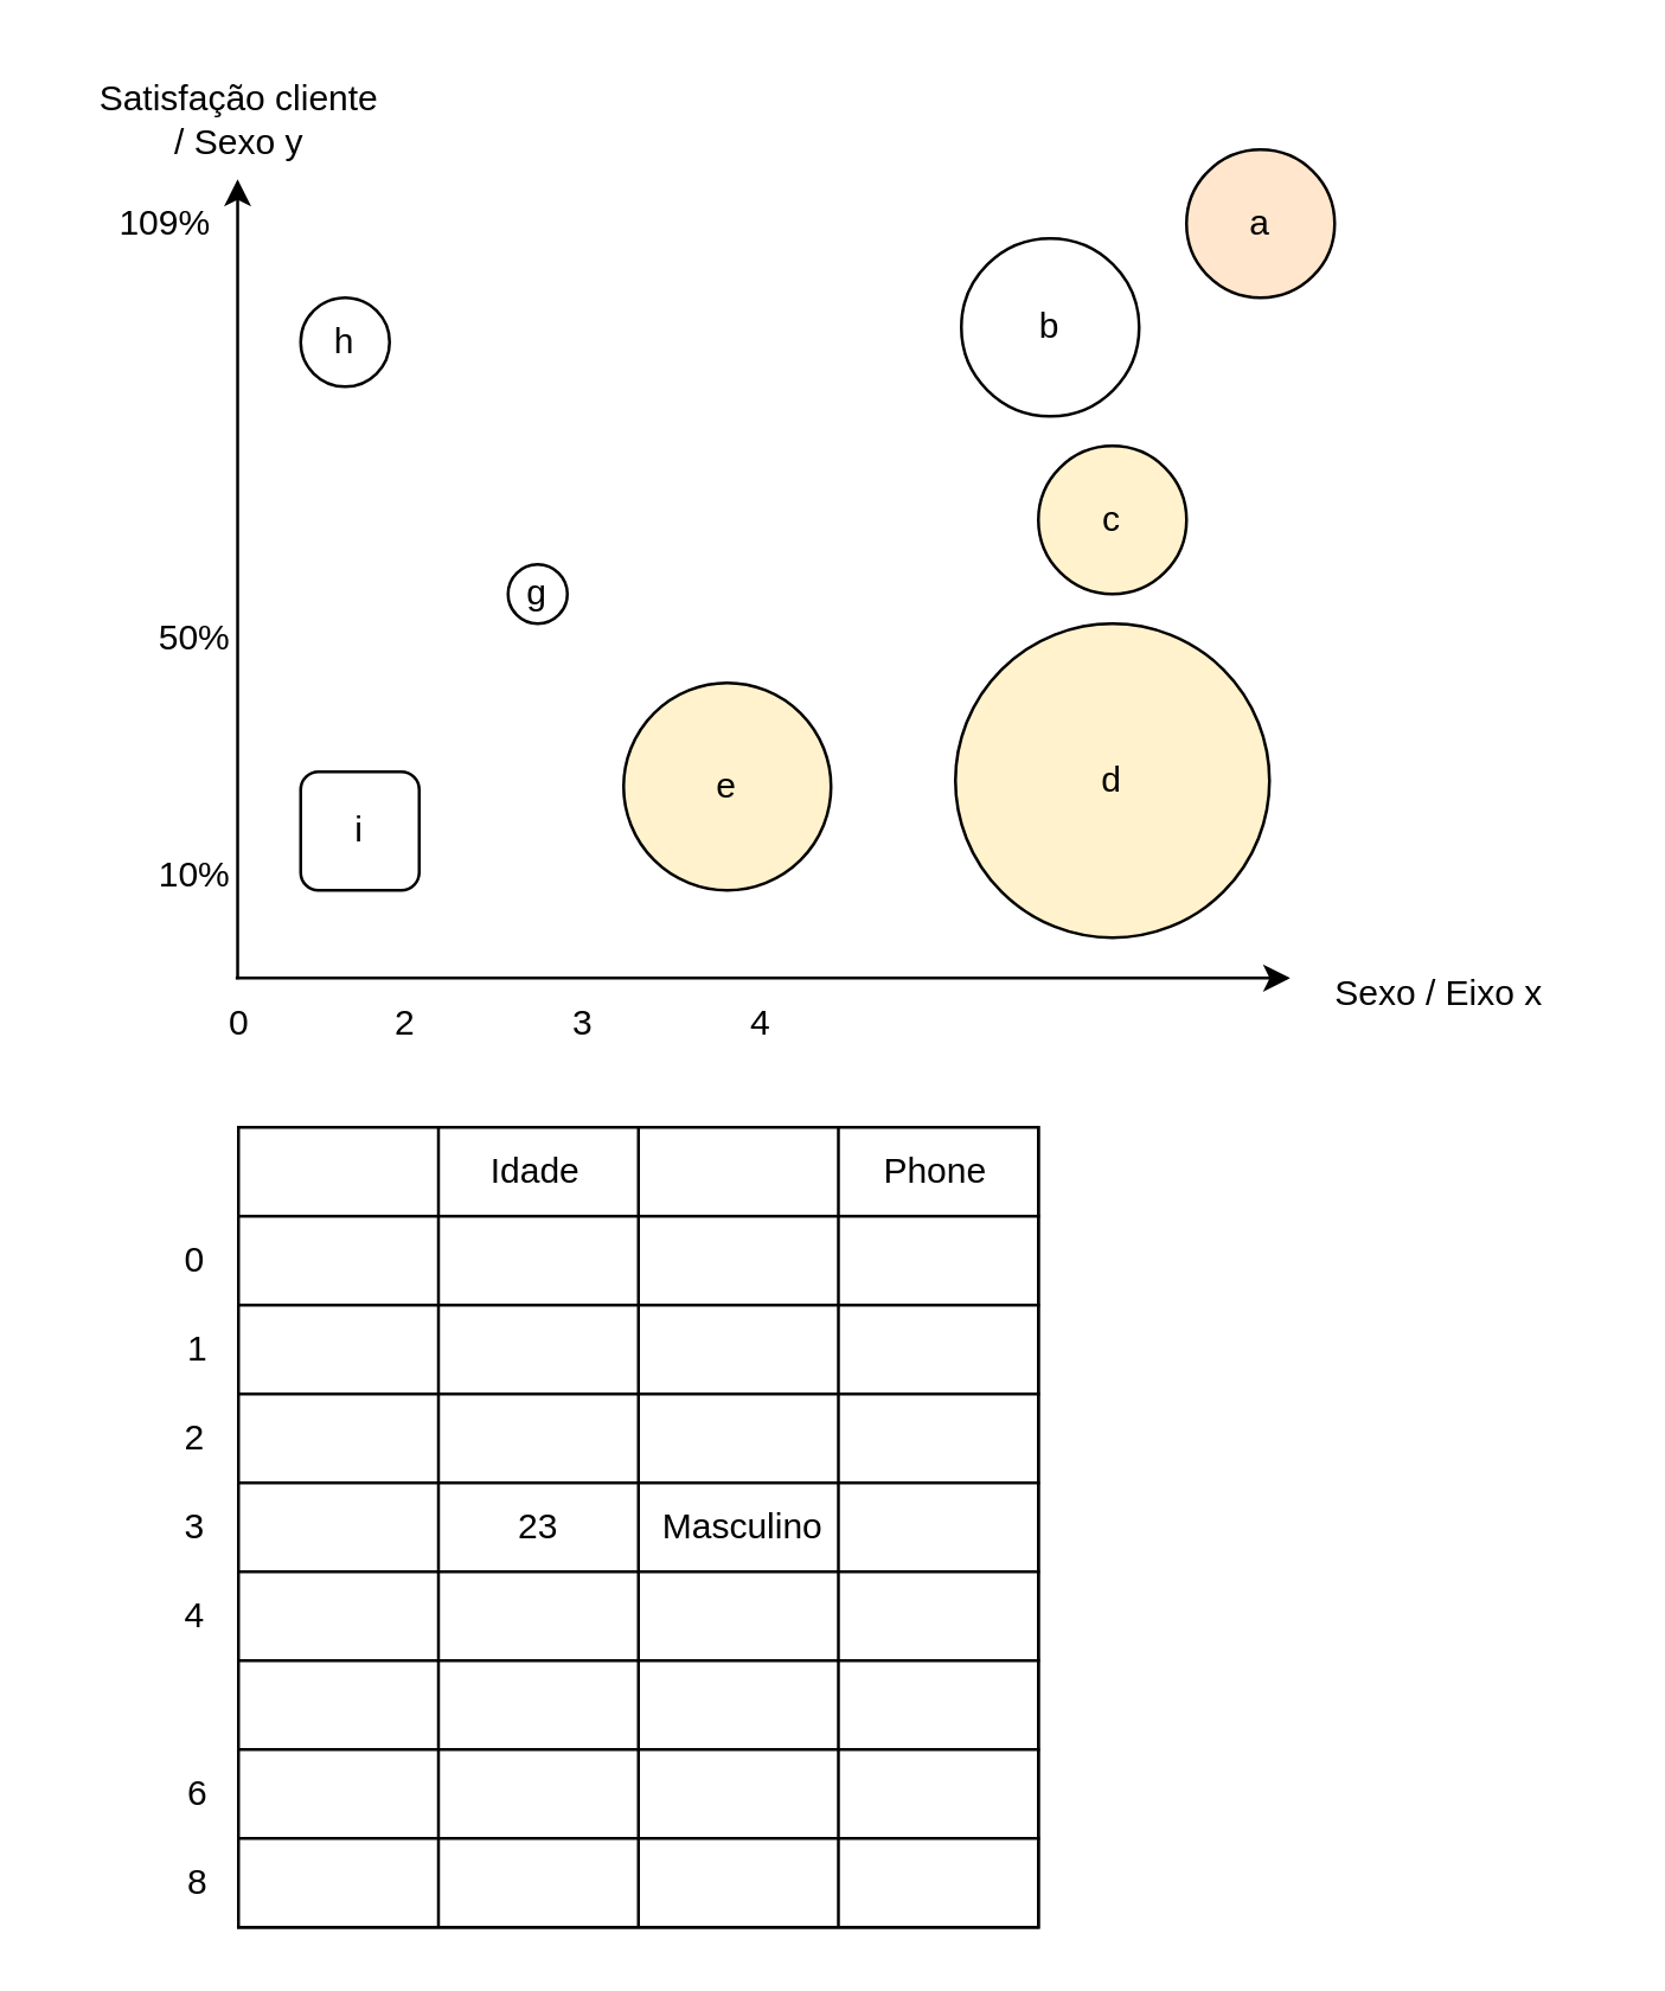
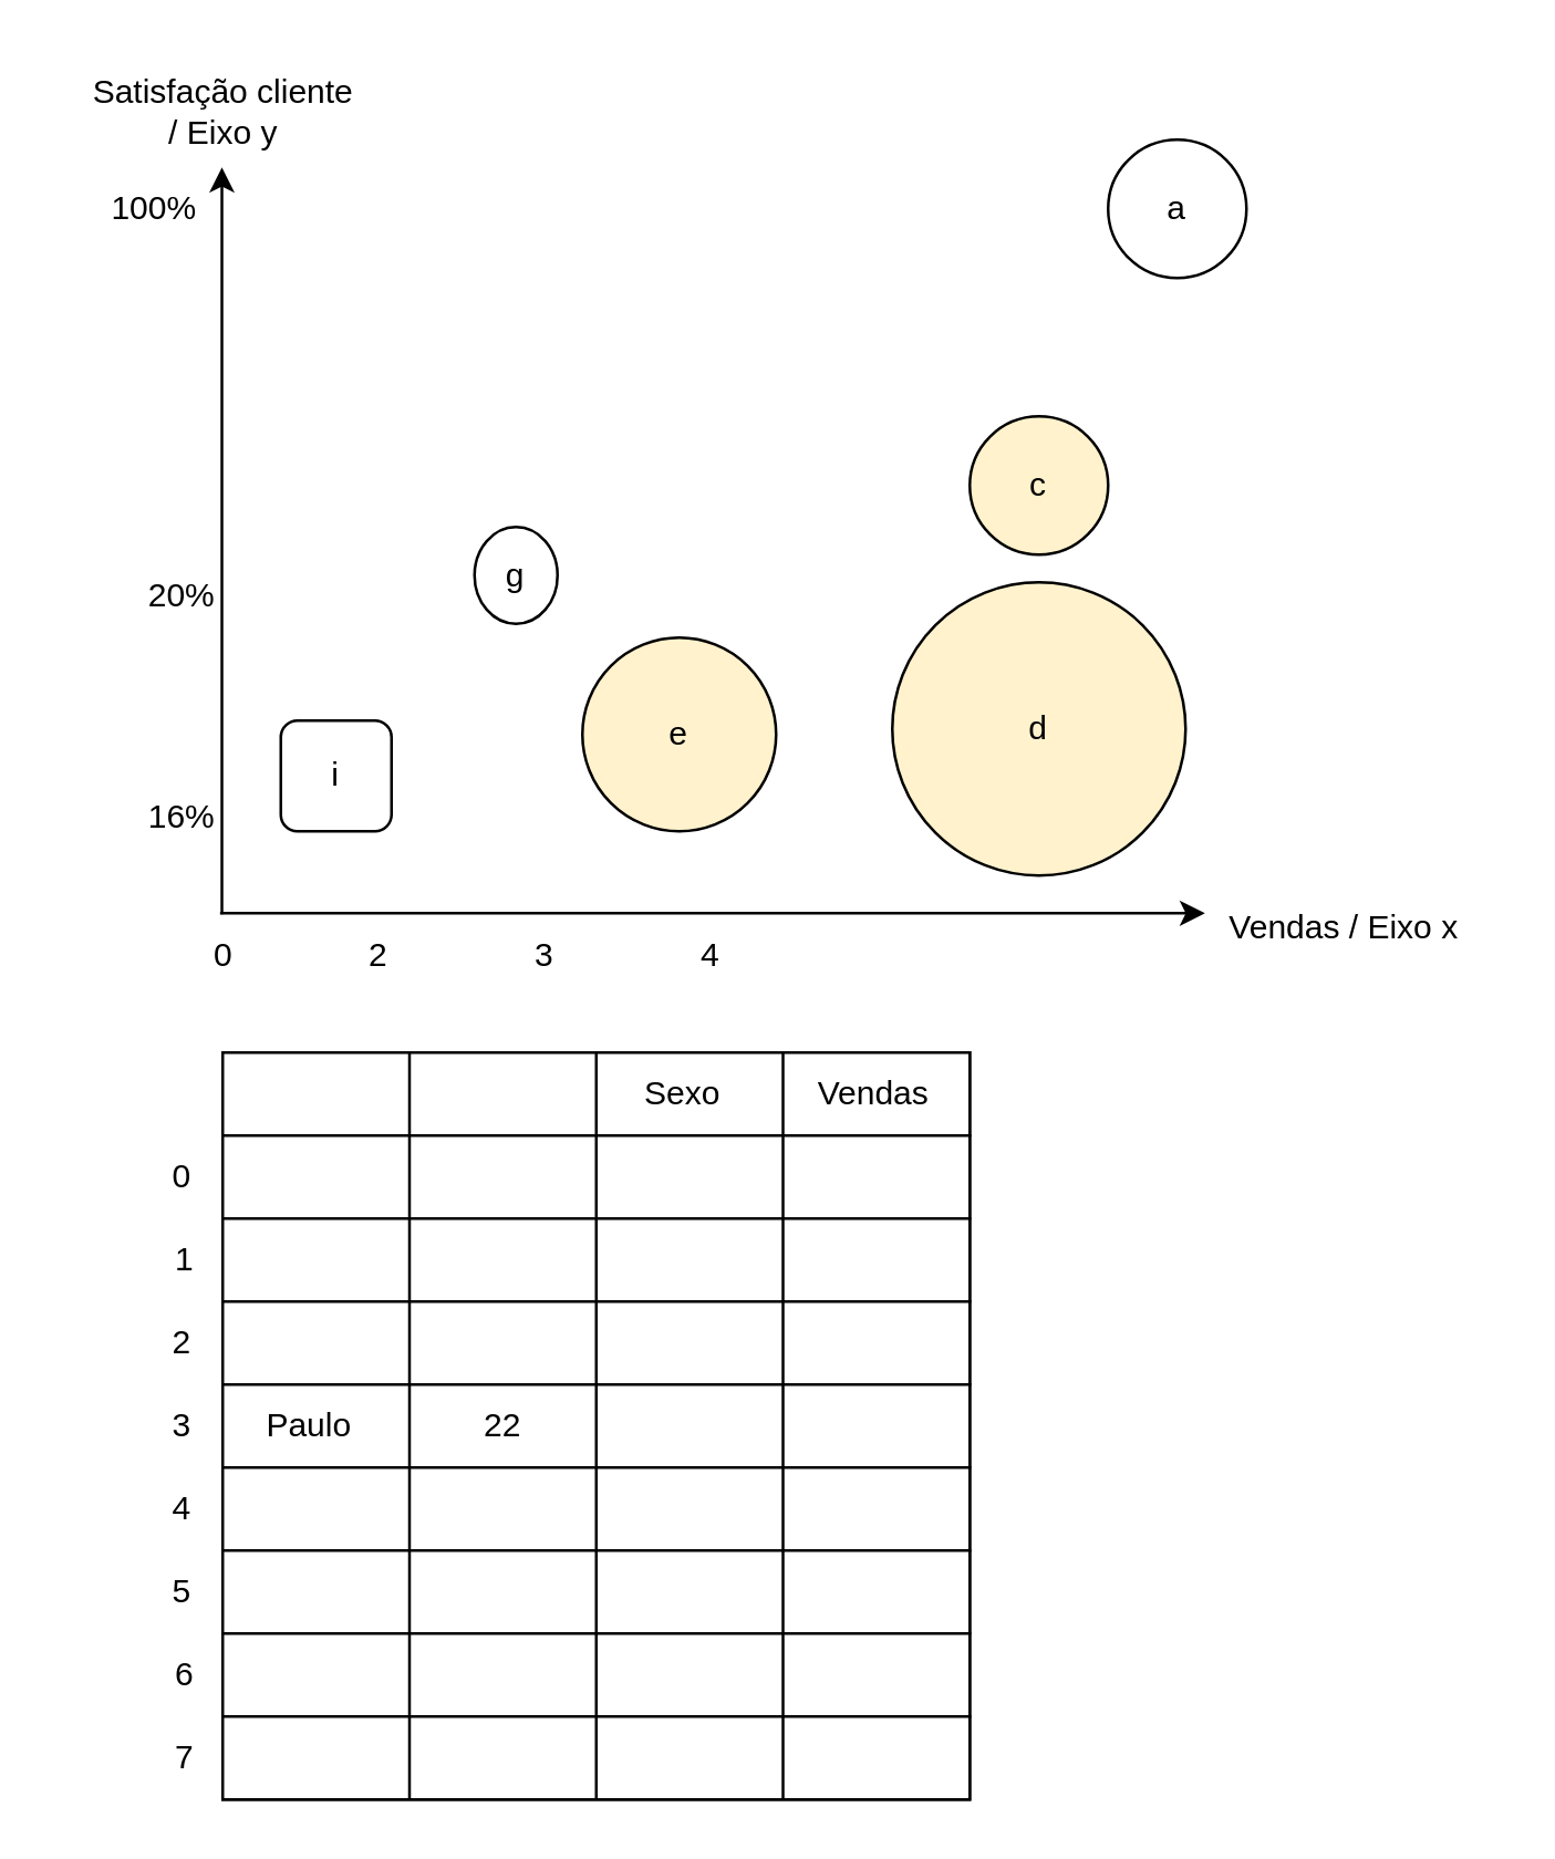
- <mxCell id="9" value="Satisfação cliente &lt;br&gt;/ Sexo y" style="text;html=1;align=center;verticalAlign=middle;resizable=0;points=[];autosize=1;strokeColor=none;fillColor=none;" vertex="1" parent="1"><mxGeometry x="20" y="20" width="120" height="40" as="geometry" /></mxCell>
+ <mxCell id="9" value="Satisfação cliente &lt;br&gt;/ Eixo y" style="text;html=1;align=center;verticalAlign=middle;resizable=0;points=[];autosize=1;strokeColor=none;fillColor=none;" vertex="1" parent="1"><mxGeometry x="20" y="20" width="120" height="40" as="geometry" /></mxCell>
- <mxCell id="12" value="109%" style="text;html=1;align=center;verticalAlign=middle;resizable=0;points=[];autosize=1;strokeColor=none;fillColor=none;" vertex="1" parent="1"><mxGeometry x="30" y="60" width="50" height="30" as="geometry" /></mxCell>
+ <mxCell id="12" value="100%" style="text;html=1;align=center;verticalAlign=middle;resizable=0;points=[];autosize=1;strokeColor=none;fillColor=none;" vertex="1" parent="1"><mxGeometry x="30" y="60" width="50" height="30" as="geometry" /></mxCell>
- <mxCell id="13" value="a" style="ellipse;whiteSpace=wrap;html=1;aspect=fixed;fillColor=#ffe6cc;" vertex="1" parent="1"><mxGeometry x="400" y="50" width="50" height="50" as="geometry" /></mxCell>
+ <mxCell id="13" value="a" style="ellipse;whiteSpace=wrap;html=1;aspect=fixed;" vertex="1" parent="1"><mxGeometry x="400" y="50" width="50" height="50" as="geometry" /></mxCell>
- <mxCell id="14" value="b" style="ellipse;whiteSpace=wrap;html=1;aspect=fixed;" vertex="1" parent="1"><mxGeometry x="324" y="80" width="60" height="60" as="geometry" /></mxCell>
- <mxCell id="18" value="h" style="ellipse;whiteSpace=wrap;html=1;aspect=fixed;" vertex="1" parent="1"><mxGeometry x="101" y="100" width="30" height="30" as="geometry" /></mxCell>
- <mxCell id="16" value="g" style="ellipse;whiteSpace=wrap;html=1;aspect=fixed;" vertex="1" parent="1"><mxGeometry x="171" y="190" width="20" height="20" as="geometry" /></mxCell>
+ <mxCell id="16" value="g" style="ellipse;whiteSpace=wrap;html=1;aspect=fixed;" vertex="1" parent="1"><mxGeometry x="171" y="190" width="30" height="35" as="geometry" /></mxCell>
- <mxCell id="11" value="50%" style="text;html=1;align=center;verticalAlign=middle;resizable=0;points=[];autosize=1;strokeColor=none;fillColor=none;" vertex="1" parent="1"><mxGeometry x="40" y="200" width="50" height="30" as="geometry" /></mxCell>
+ <mxCell id="11" value="20%" style="text;html=1;align=center;verticalAlign=middle;resizable=0;points=[];autosize=1;strokeColor=none;fillColor=none;" vertex="1" parent="1"><mxGeometry x="40" y="200" width="50" height="30" as="geometry" /></mxCell>
- <mxCell id="10" value="10%" style="text;html=1;align=center;verticalAlign=middle;resizable=0;points=[];autosize=1;strokeColor=none;fillColor=none;" vertex="1" parent="1"><mxGeometry x="40" y="280" width="50" height="30" as="geometry" /></mxCell>
+ <mxCell id="10" value="16%" style="text;html=1;align=center;verticalAlign=middle;resizable=0;points=[];autosize=1;strokeColor=none;fillColor=none;" vertex="1" parent="1"><mxGeometry x="40" y="280" width="50" height="30" as="geometry" /></mxCell>
- <mxCell id="7" value="Sexo / Eixo x" style="text;html=1;align=center;verticalAlign=middle;resizable=0;points=[];autosize=1;strokeColor=none;fillColor=none;" vertex="1" parent="1"><mxGeometry x="430" y="320" width="110" height="30" as="geometry" /></mxCell>
+ <mxCell id="7" value="Vendas / Eixo x" style="text;html=1;align=center;verticalAlign=middle;resizable=0;points=[];autosize=1;strokeColor=none;fillColor=none;" vertex="1" parent="1"><mxGeometry x="430" y="320" width="110" height="30" as="geometry" /></mxCell>
- <mxCell id="34" value="Idade" style="text;html=1;align=center;verticalAlign=middle;resizable=0;points=[];autosize=1;strokeColor=none;fillColor=none;" vertex="1" parent="1"><mxGeometry x="155" y="380" width="50" height="30" as="geometry" /></mxCell>
+ <mxCell id="35" value="Sexo" style="text;html=1;align=center;verticalAlign=middle;resizable=0;points=[];autosize=1;strokeColor=none;fillColor=none;" vertex="1" parent="1"><mxGeometry x="221" y="380" width="50" height="30" as="geometry" /></mxCell>
- <mxCell id="36" value="Phone" style="text;html=1;align=center;verticalAlign=middle;resizable=0;points=[];autosize=1;strokeColor=none;fillColor=none;" vertex="1" parent="1"><mxGeometry x="285" y="380" width="60" height="30" as="geometry" /></mxCell>
+ <mxCell id="36" value="Vendas" style="text;html=1;align=center;verticalAlign=middle;resizable=0;points=[];autosize=1;strokeColor=none;fillColor=none;" vertex="1" parent="1"><mxGeometry x="285" y="380" width="60" height="30" as="geometry" /></mxCell>
+ <mxCell id="45" value="Paulo" style="text;html=1;align=center;verticalAlign=middle;resizable=0;points=[];autosize=1;strokeColor=none;fillColor=none;" vertex="1" parent="1"><mxGeometry x="86" y="500" width="50" height="30" as="geometry" /></mxCell>
- <mxCell id="47" value="23" style="text;html=1;align=center;verticalAlign=middle;resizable=0;points=[];autosize=1;strokeColor=none;fillColor=none;" vertex="1" parent="1"><mxGeometry x="161" y="500" width="40" height="30" as="geometry" /></mxCell>
+ <mxCell id="47" value="22" style="text;html=1;align=center;verticalAlign=middle;resizable=0;points=[];autosize=1;strokeColor=none;fillColor=none;" vertex="1" parent="1"><mxGeometry x="161" y="500" width="40" height="30" as="geometry" /></mxCell>
- <mxCell id="46" value="Masculino" style="text;html=1;align=center;verticalAlign=middle;resizable=0;points=[];autosize=1;strokeColor=none;fillColor=none;" vertex="1" parent="1"><mxGeometry x="210" y="500" width="80" height="30" as="geometry" /></mxCell>
+ <mxCell id="42" value="5" style="text;html=1;align=center;verticalAlign=middle;resizable=0;points=[];autosize=1;strokeColor=none;fillColor=none;" vertex="1" parent="1"><mxGeometry x="50" y="560" width="30" height="30" as="geometry" /></mxCell>
- <mxCell id="44" value="8" style="text;html=1;align=center;verticalAlign=middle;resizable=0;points=[];autosize=1;strokeColor=none;fillColor=none;" vertex="1" parent="1"><mxGeometry x="51" y="620" width="30" height="30" as="geometry" /></mxCell>
+ <mxCell id="44" value="7" style="text;html=1;align=center;verticalAlign=middle;resizable=0;points=[];autosize=1;strokeColor=none;fillColor=none;" vertex="1" parent="1"><mxGeometry x="51" y="620" width="30" height="30" as="geometry" /></mxCell>
